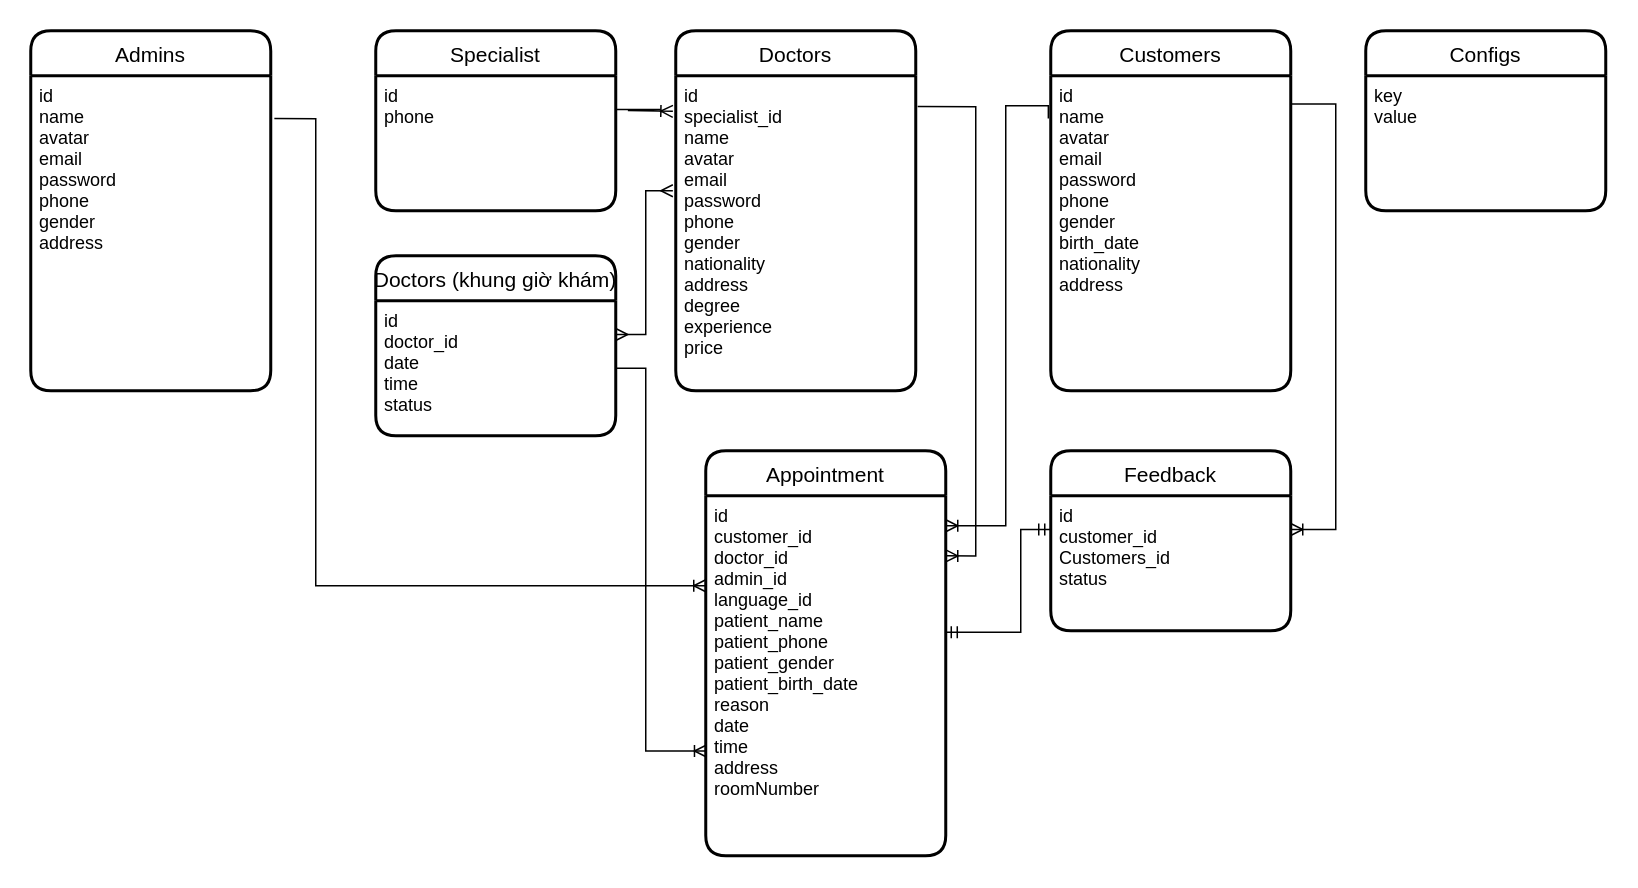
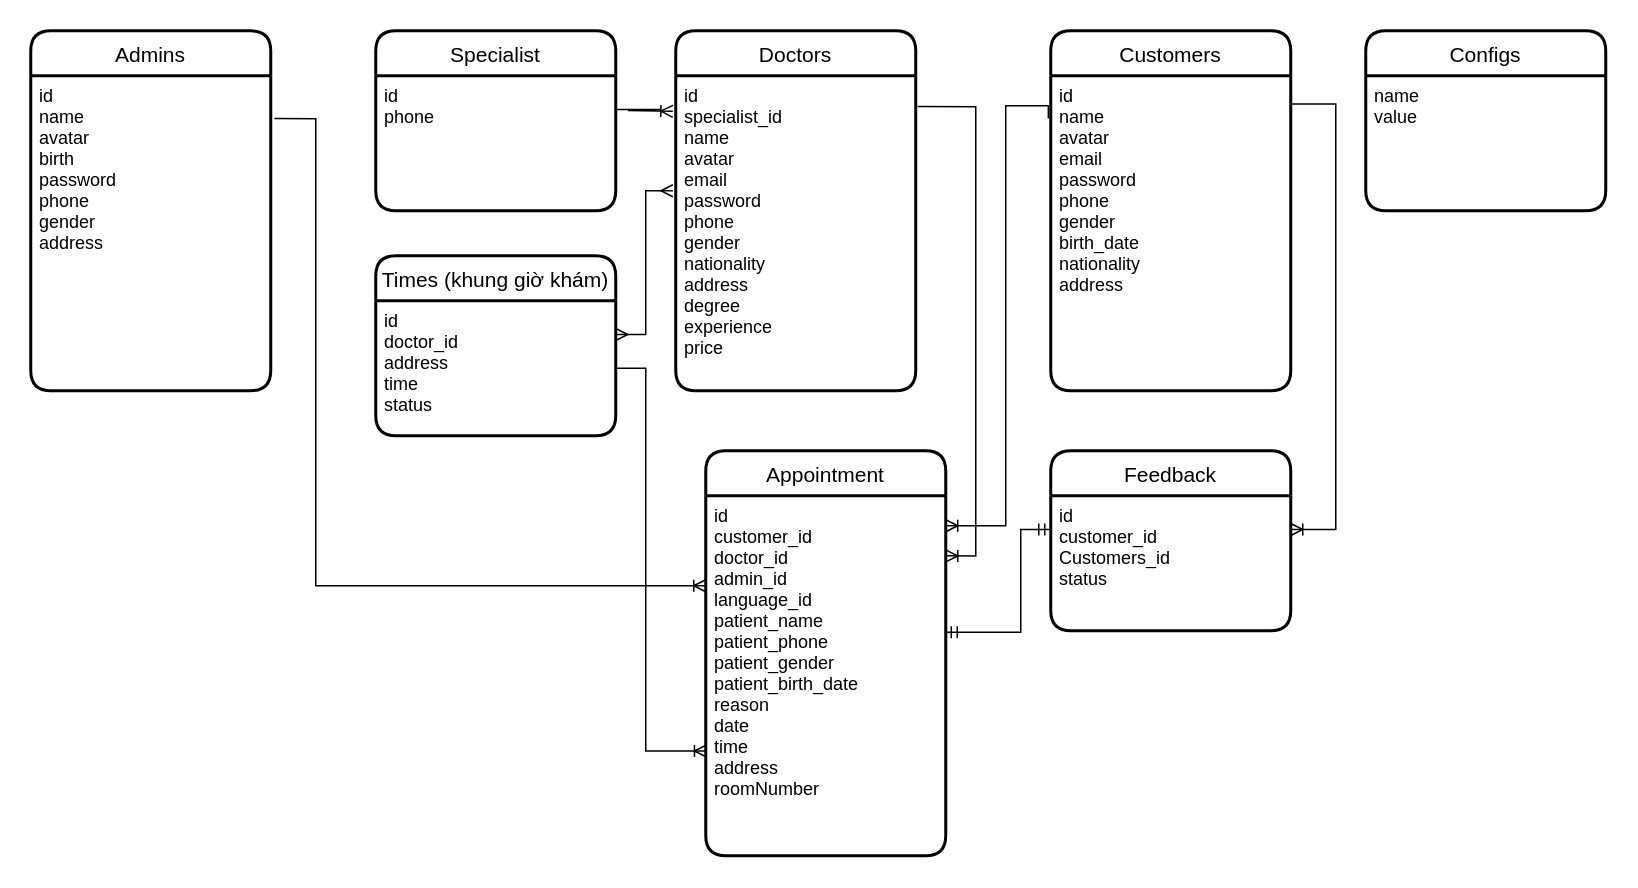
- <mxCell id="9" value="id&#10;name&#10;avatar&#10;email&#10;password&#10;phone&#10;gender&#10;address" style="align=left;strokeColor=none;fillColor=none;spacingLeft=4;fontSize=12;verticalAlign=top;resizable=0;rotatable=0;part=1;" parent="8" vertex="1"><mxGeometry y="30" width="160" height="210" as="geometry" /></mxCell>
+ <mxCell id="9" value="id&#10;name&#10;avatar&#10;birth&#10;password&#10;phone&#10;gender&#10;address" style="align=left;strokeColor=none;fillColor=none;spacingLeft=4;fontSize=12;verticalAlign=top;resizable=0;rotatable=0;part=1;" parent="8" vertex="1"><mxGeometry y="30" width="160" height="210" as="geometry" /></mxCell>
- <mxCell id="7" value="key&#10;value" style="align=left;strokeColor=none;fillColor=none;spacingLeft=4;fontSize=12;verticalAlign=top;resizable=0;rotatable=0;part=1;" parent="6" vertex="1"><mxGeometry y="30" width="160" height="90" as="geometry" /></mxCell>
+ <mxCell id="7" value="name&#10;value" style="align=left;strokeColor=none;fillColor=none;spacingLeft=4;fontSize=12;verticalAlign=top;resizable=0;rotatable=0;part=1;" parent="6" vertex="1"><mxGeometry y="30" width="160" height="90" as="geometry" /></mxCell>
- <mxCell id="10" value="Doctors (khung giờ khám)" style="swimlane;childLayout=stackLayout;horizontal=1;startSize=30;horizontalStack=0;rounded=1;fontSize=14;fontStyle=0;strokeWidth=2;resizeParent=0;resizeLast=1;shadow=0;dashed=0;align=center;" parent="1" vertex="1"><mxGeometry x="250" y="170" width="160" height="120" as="geometry" /></mxCell>
+ <mxCell id="10" value="Times (khung giờ khám)" style="swimlane;childLayout=stackLayout;horizontal=1;startSize=30;horizontalStack=0;rounded=1;fontSize=14;fontStyle=0;strokeWidth=2;resizeParent=0;resizeLast=1;shadow=0;dashed=0;align=center;" parent="1" vertex="1"><mxGeometry x="250" y="170" width="160" height="120" as="geometry" /></mxCell>
- <mxCell id="11" value="id&#10;doctor_id&#10;date&#10;time&#10;status" style="align=left;strokeColor=none;fillColor=none;spacingLeft=4;fontSize=12;verticalAlign=top;resizable=0;rotatable=0;part=1;" parent="10" vertex="1"><mxGeometry y="30" width="160" height="90" as="geometry" /></mxCell>
+ <mxCell id="11" value="id&#10;doctor_id&#10;address&#10;time&#10;status" style="align=left;strokeColor=none;fillColor=none;spacingLeft=4;fontSize=12;verticalAlign=top;resizable=0;rotatable=0;part=1;" parent="10" vertex="1"><mxGeometry y="30" width="160" height="90" as="geometry" /></mxCell>
